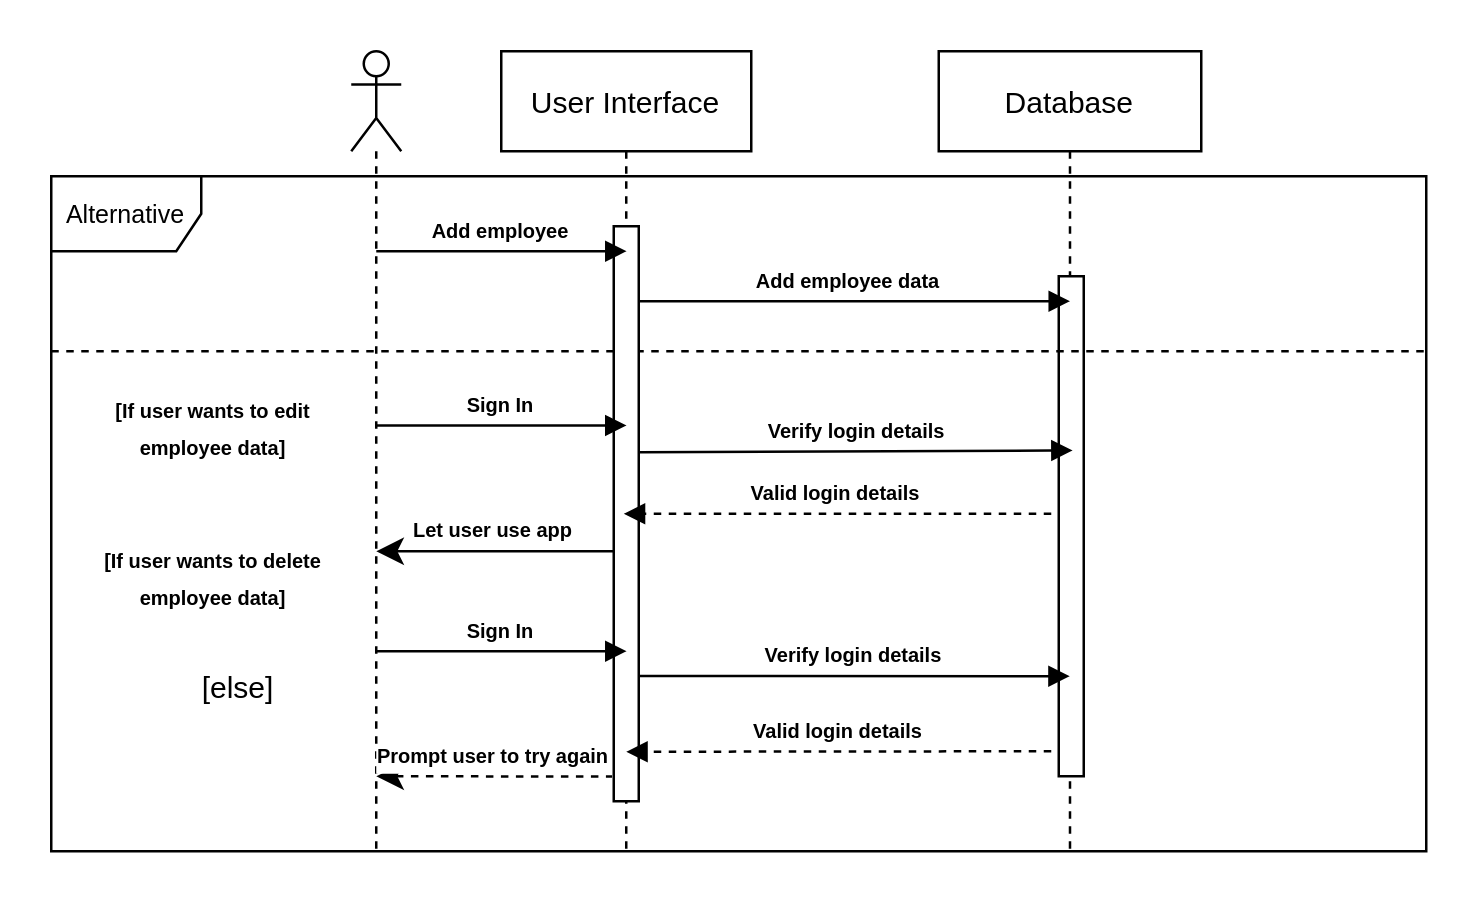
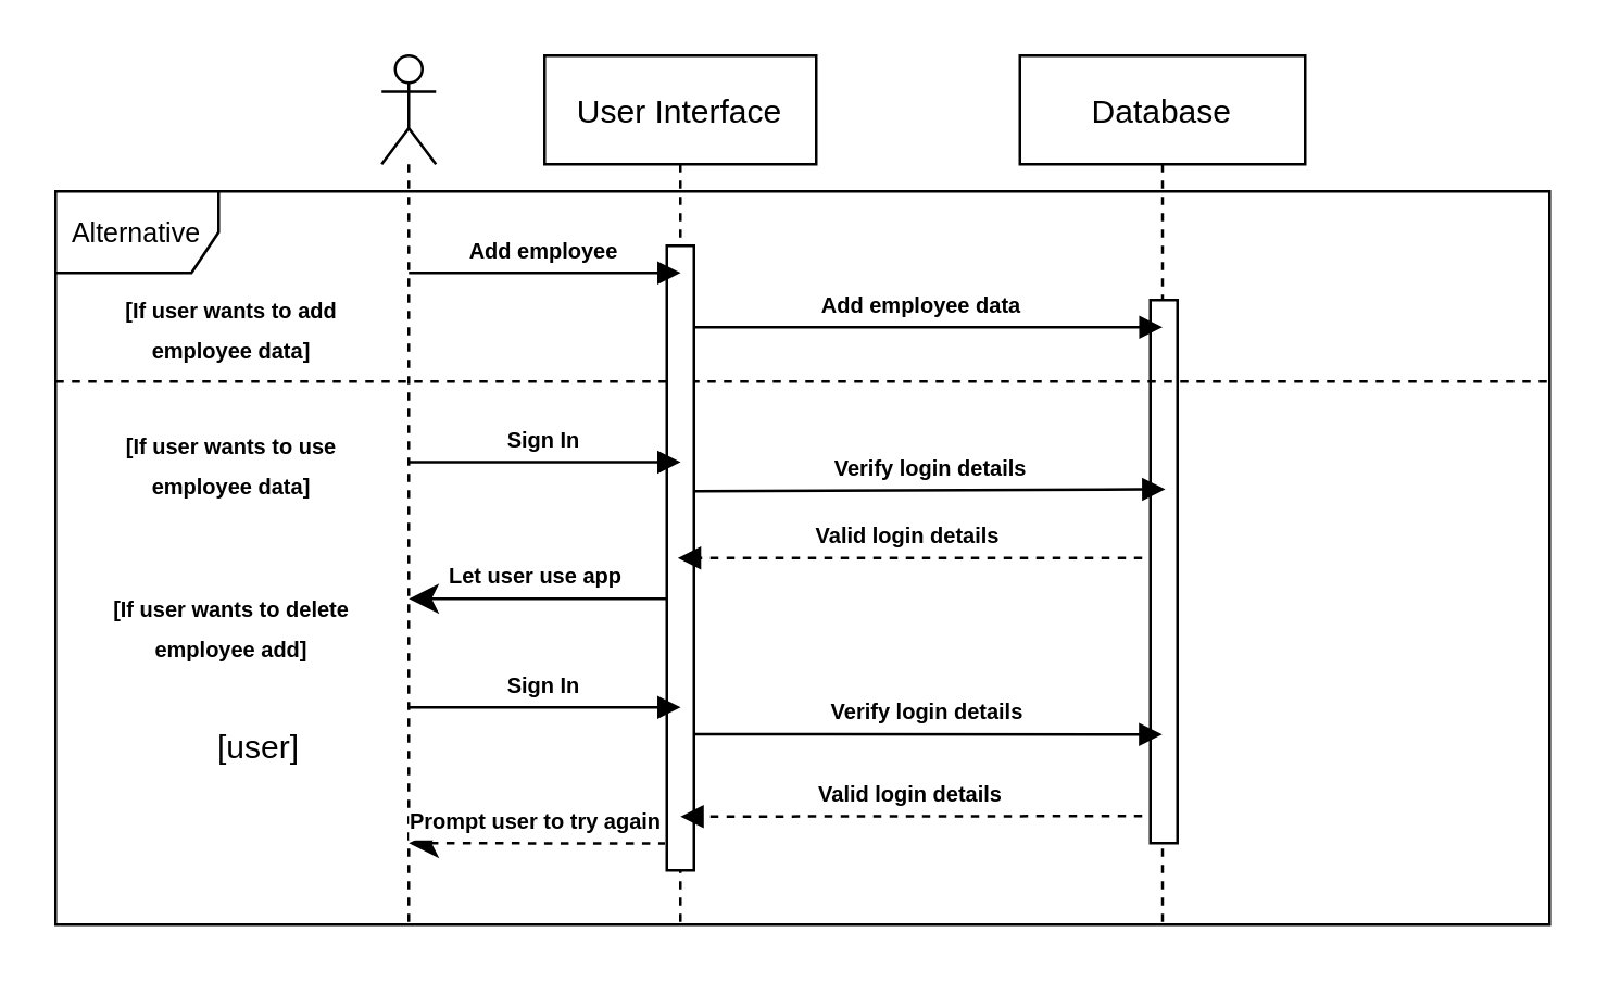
+ <mxCell id="11" value="&lt;font style=&quot;font-size: 8px;&quot;&gt;&lt;b&gt;[If user wants to add employee data]&lt;/b&gt;&lt;/font&gt;" style="text;html=1;strokeColor=none;fillColor=none;align=center;verticalAlign=middle;whiteSpace=wrap;rounded=0;" vertex="1" parent="1"><mxGeometry x="30" y="110" width="110" height="20" as="geometry" /></mxCell>
- <mxCell id="21" value="&lt;font style=&quot;font-size: 8px;&quot;&gt;&lt;b&gt;[If user wants to edit employee data]&lt;/b&gt;&lt;/font&gt;" style="text;html=1;strokeColor=none;fillColor=none;align=center;verticalAlign=middle;whiteSpace=wrap;rounded=0;" vertex="1" parent="1"><mxGeometry x="30" y="160" width="110" height="20" as="geometry" /></mxCell>
+ <mxCell id="21" value="&lt;font style=&quot;font-size: 8px;&quot;&gt;&lt;b&gt;[If user wants to use employee data]&lt;/b&gt;&lt;/font&gt;" style="text;html=1;strokeColor=none;fillColor=none;align=center;verticalAlign=middle;whiteSpace=wrap;rounded=0;" vertex="1" parent="1"><mxGeometry x="30" y="160" width="110" height="20" as="geometry" /></mxCell>
- <mxCell id="22" value="&lt;font style=&quot;font-size: 8px;&quot;&gt;&lt;b&gt;[If user wants to delete employee data]&lt;/b&gt;&lt;/font&gt;" style="text;html=1;strokeColor=none;fillColor=none;align=center;verticalAlign=middle;whiteSpace=wrap;rounded=0;" vertex="1" parent="1"><mxGeometry x="30" y="220" width="110" height="20" as="geometry" /></mxCell>
+ <mxCell id="22" value="&lt;font style=&quot;font-size: 8px;&quot;&gt;&lt;b&gt;[If user wants to delete employee add]&lt;/b&gt;&lt;/font&gt;" style="text;html=1;strokeColor=none;fillColor=none;align=center;verticalAlign=middle;whiteSpace=wrap;rounded=0;" vertex="1" parent="1"><mxGeometry x="30" y="220" width="110" height="20" as="geometry" /></mxCell>
- <mxCell id="20" value="[else]" style="text;html=1;strokeColor=none;fillColor=none;align=center;verticalAlign=middle;whiteSpace=wrap;rounded=0;" vertex="1" parent="1"><mxGeometry x="80" y="270" width="30" height="10" as="geometry" /></mxCell>
+ <mxCell id="20" value="[user]" style="text;html=1;strokeColor=none;fillColor=none;align=center;verticalAlign=middle;whiteSpace=wrap;rounded=0;" vertex="1" parent="1"><mxGeometry x="80" y="270" width="30" height="10" as="geometry" /></mxCell>
